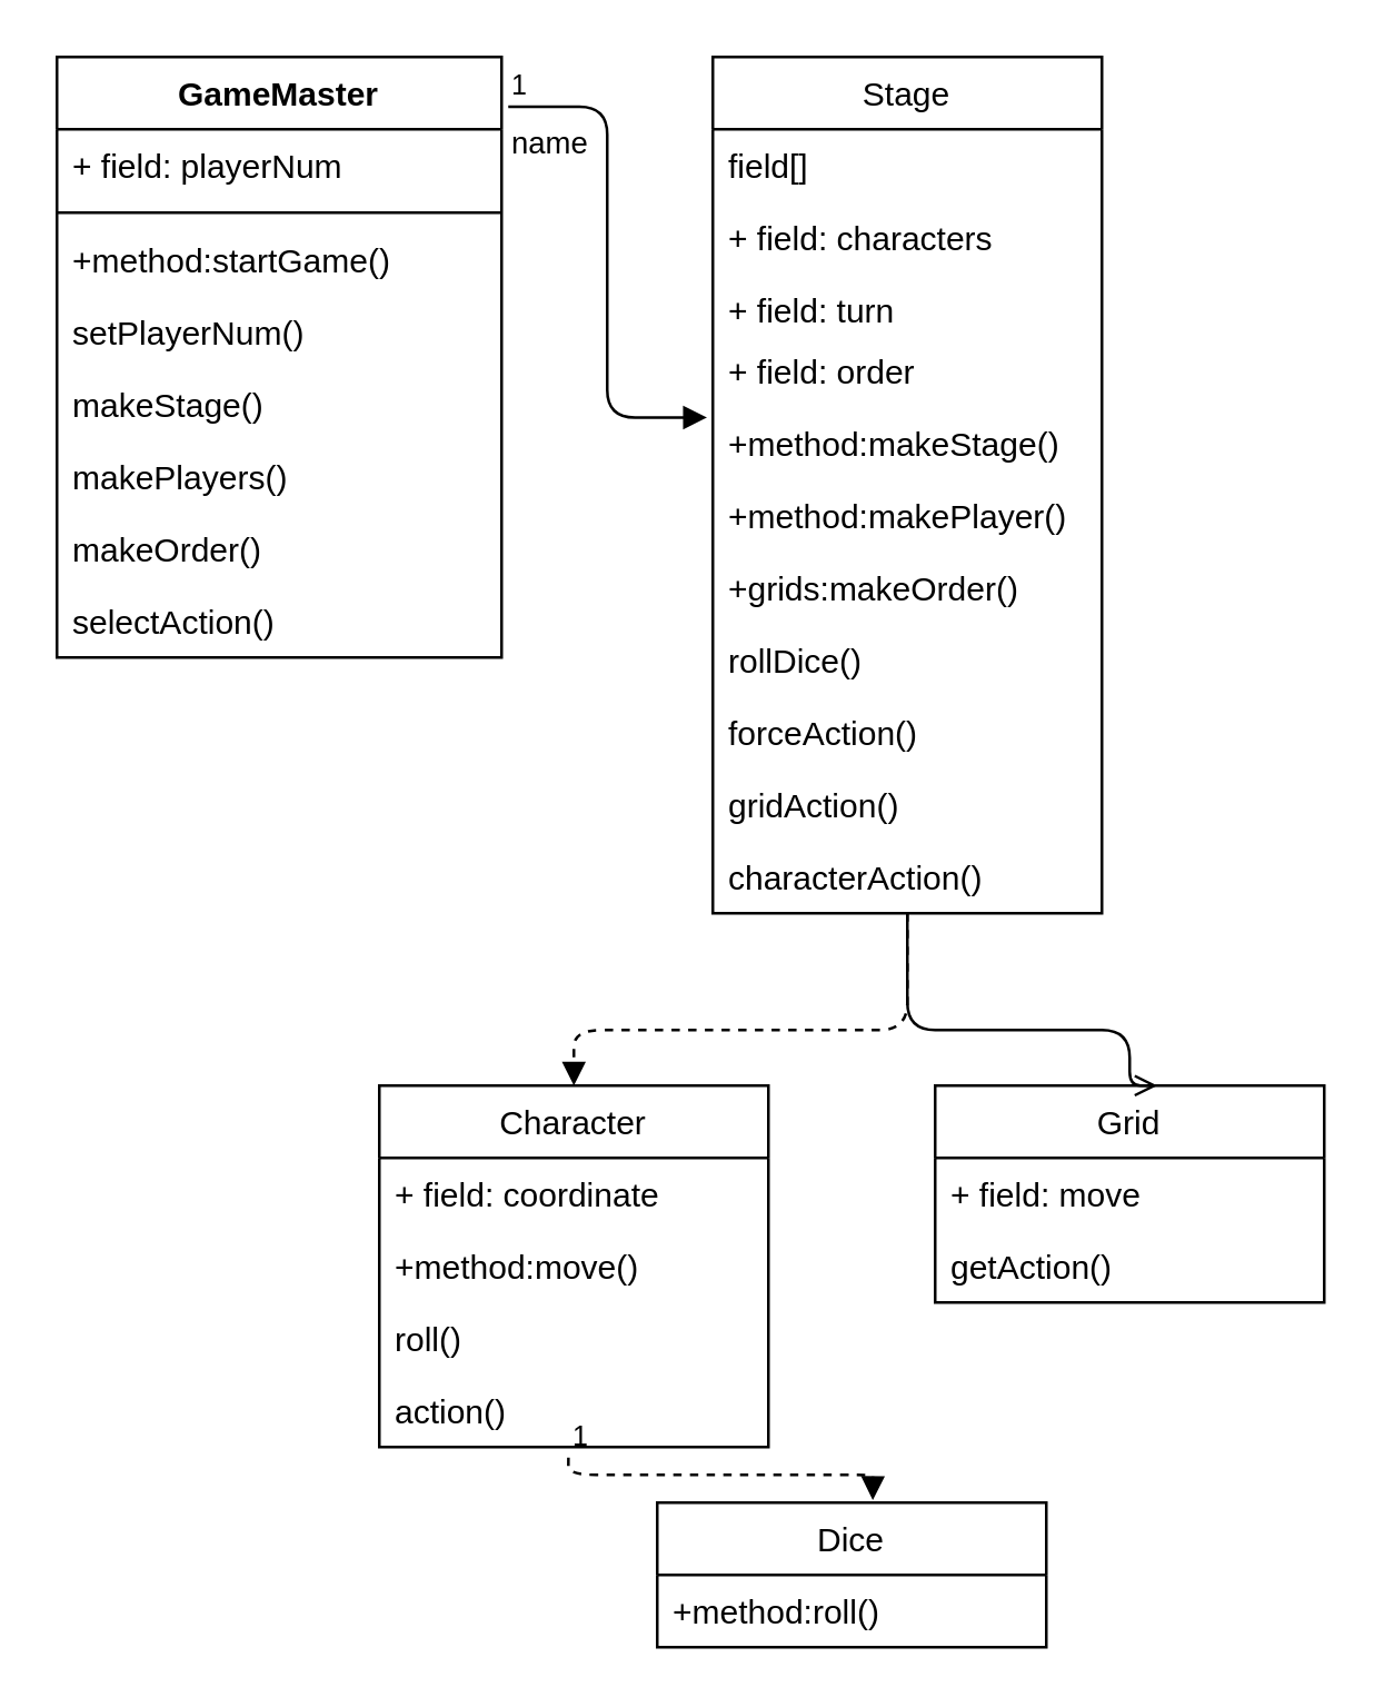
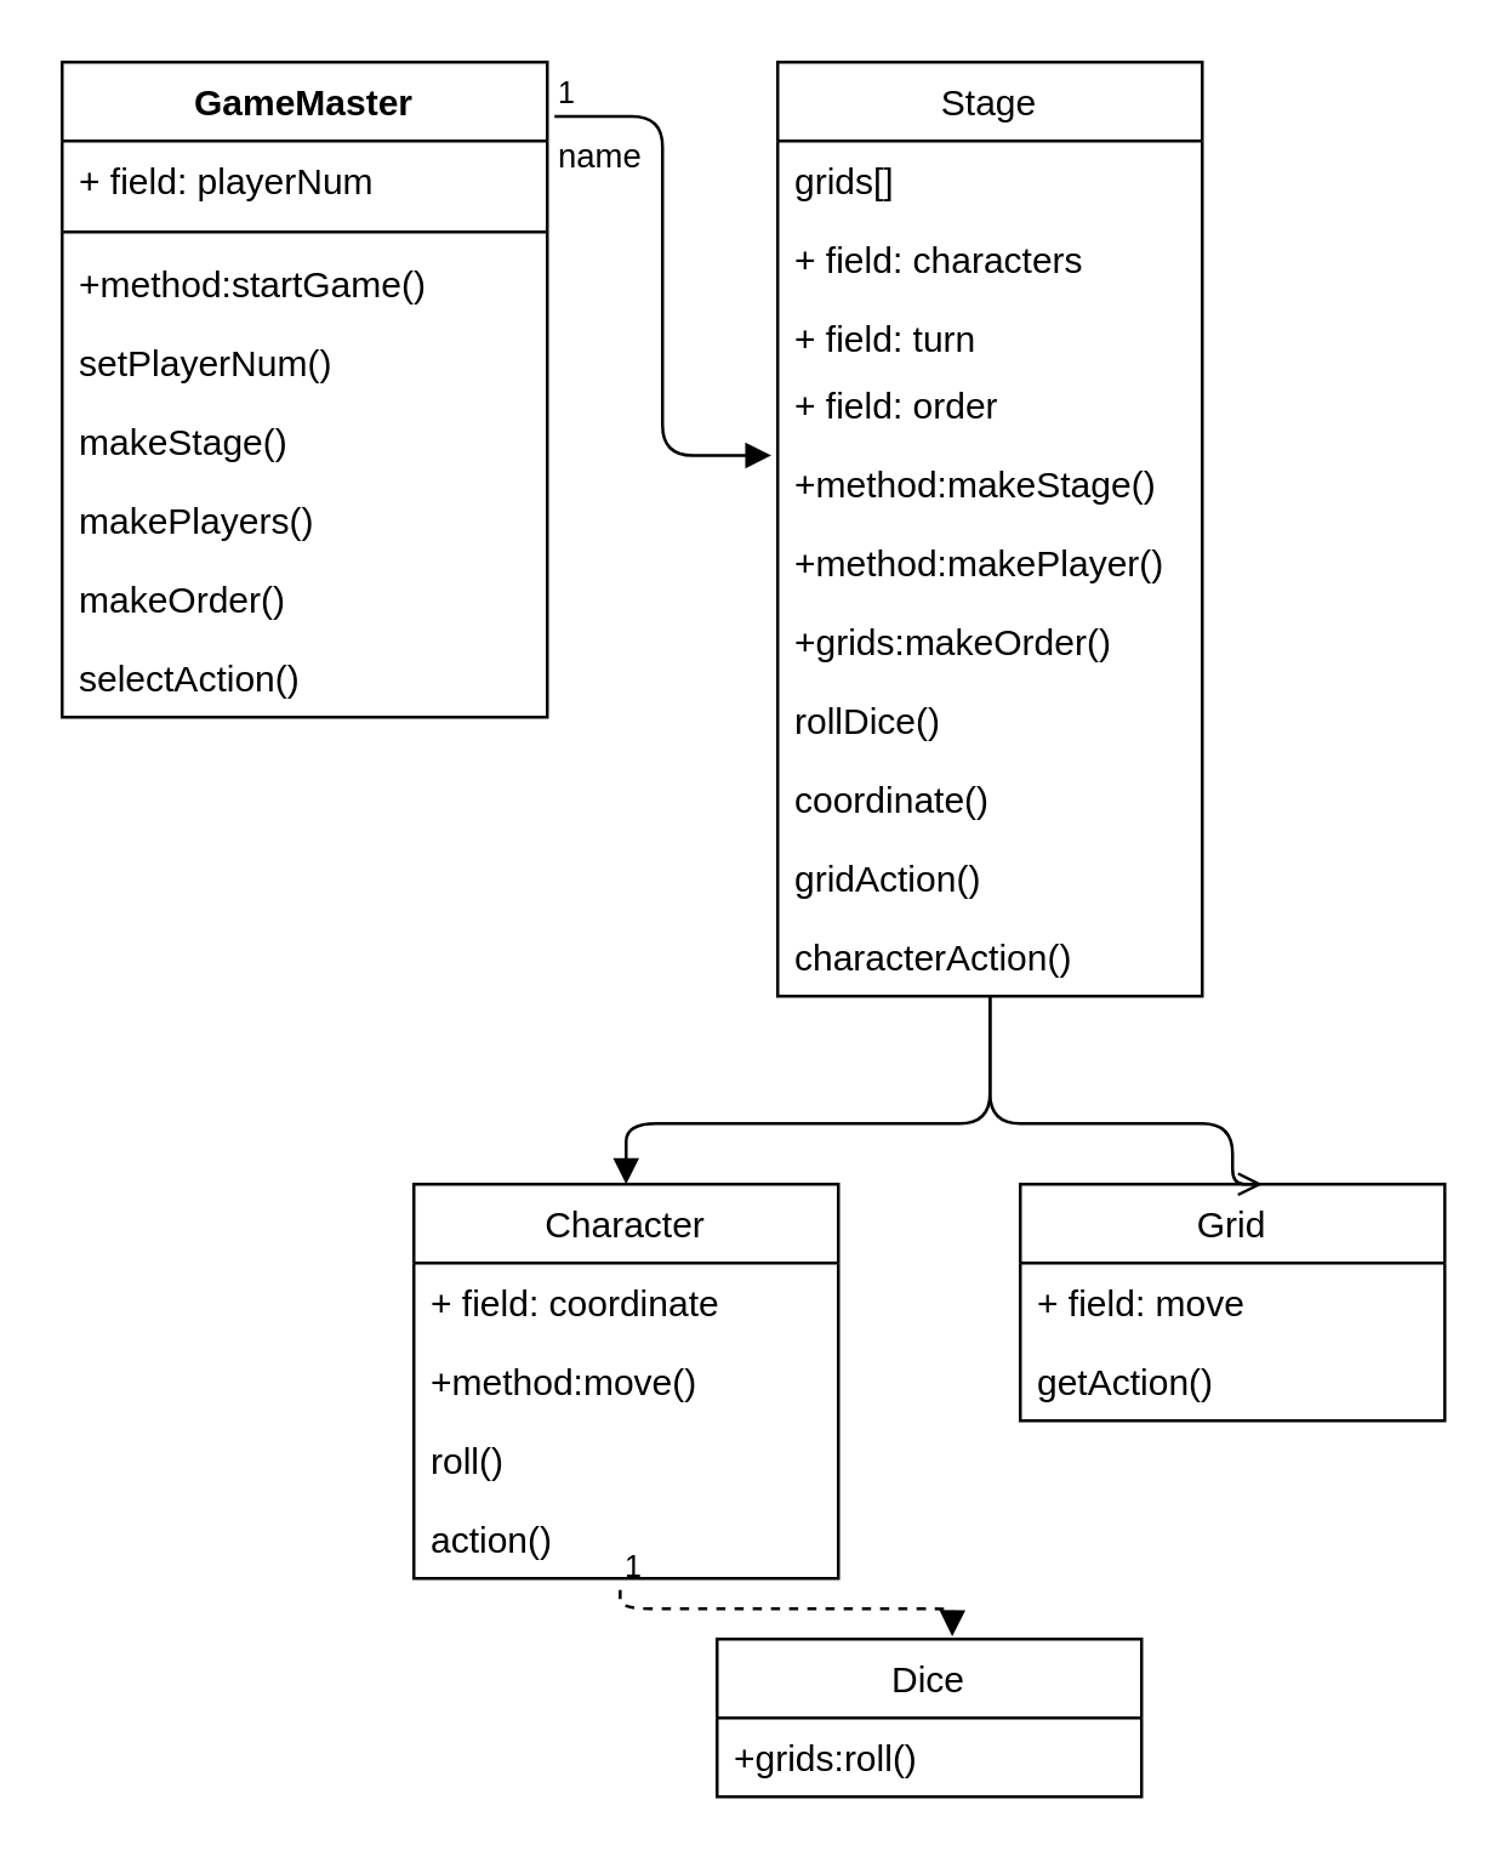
- <mxCell id="9" value="field[]" style="text;strokeColor=none;fillColor=none;align=left;verticalAlign=top;spacingLeft=4;spacingRight=4;overflow=hidden;rotatable=0;points=[[0,0.5],[1,0.5]];portConstraint=eastwest;" parent="8" vertex="1"><mxGeometry y="26" width="140" height="26" as="geometry" /></mxCell>
+ <mxCell id="9" value="grids[]" style="text;strokeColor=none;fillColor=none;align=left;verticalAlign=top;spacingLeft=4;spacingRight=4;overflow=hidden;rotatable=0;points=[[0,0.5],[1,0.5]];portConstraint=eastwest;" parent="8" vertex="1"><mxGeometry y="26" width="140" height="26" as="geometry" /></mxCell>
- <mxCell id="17" value="forceAction()" style="text;strokeColor=none;fillColor=none;align=left;verticalAlign=top;spacingLeft=4;spacingRight=4;overflow=hidden;rotatable=0;points=[[0,0.5],[1,0.5]];portConstraint=eastwest;" vertex="1" parent="8"><mxGeometry y="230" width="140" height="26" as="geometry" /></mxCell>
+ <mxCell id="17" value="coordinate()" style="text;strokeColor=none;fillColor=none;align=left;verticalAlign=top;spacingLeft=4;spacingRight=4;overflow=hidden;rotatable=0;points=[[0,0.5],[1,0.5]];portConstraint=eastwest;" vertex="1" parent="8"><mxGeometry y="230" width="140" height="26" as="geometry" /></mxCell>
- <mxCell id="2" value="" style="endArrow=block;endFill=1;html=1;edgeStyle=orthogonalEdgeStyle;align=left;verticalAlign=top;entryX=0.5;entryY=0;entryDx=0;entryDy=0;exitX=0.5;exitY=1;exitDx=0;exitDy=0;dashed=1;" parent="1" source="8" target="32" edge="1"><mxGeometry x="-1" relative="1" as="geometry"><mxPoint x="296" y="330" as="sourcePoint" /><mxPoint x="256" y="350" as="targetPoint" /><Array as="points"><mxPoint x="326" y="370" /><mxPoint x="206" y="370" /></Array></mxGeometry></mxCell>
+ <mxCell id="2" value="" style="endArrow=block;endFill=1;html=1;edgeStyle=orthogonalEdgeStyle;align=left;verticalAlign=top;entryX=0.5;entryY=0;entryDx=0;entryDy=0;exitX=0.5;exitY=1;exitDx=0;exitDy=0;" parent="1" source="8" target="32" edge="1"><mxGeometry x="-1" relative="1" as="geometry"><mxPoint x="296" y="330" as="sourcePoint" /><mxPoint x="256" y="350" as="targetPoint" /><Array as="points"><mxPoint x="326" y="370" /><mxPoint x="206" y="370" /></Array></mxGeometry></mxCell>
- <mxCell id="38" value="+method:roll()" style="text;strokeColor=none;fillColor=none;align=left;verticalAlign=top;spacingLeft=4;spacingRight=4;overflow=hidden;rotatable=0;points=[[0,0.5],[1,0.5]];portConstraint=eastwest;" parent="37" vertex="1"><mxGeometry y="26" width="140" height="26" as="geometry" /></mxCell>
+ <mxCell id="38" value="+grids:roll()" style="text;strokeColor=none;fillColor=none;align=left;verticalAlign=top;spacingLeft=4;spacingRight=4;overflow=hidden;rotatable=0;points=[[0,0.5],[1,0.5]];portConstraint=eastwest;" parent="37" vertex="1"><mxGeometry y="26" width="140" height="26" as="geometry" /></mxCell>
